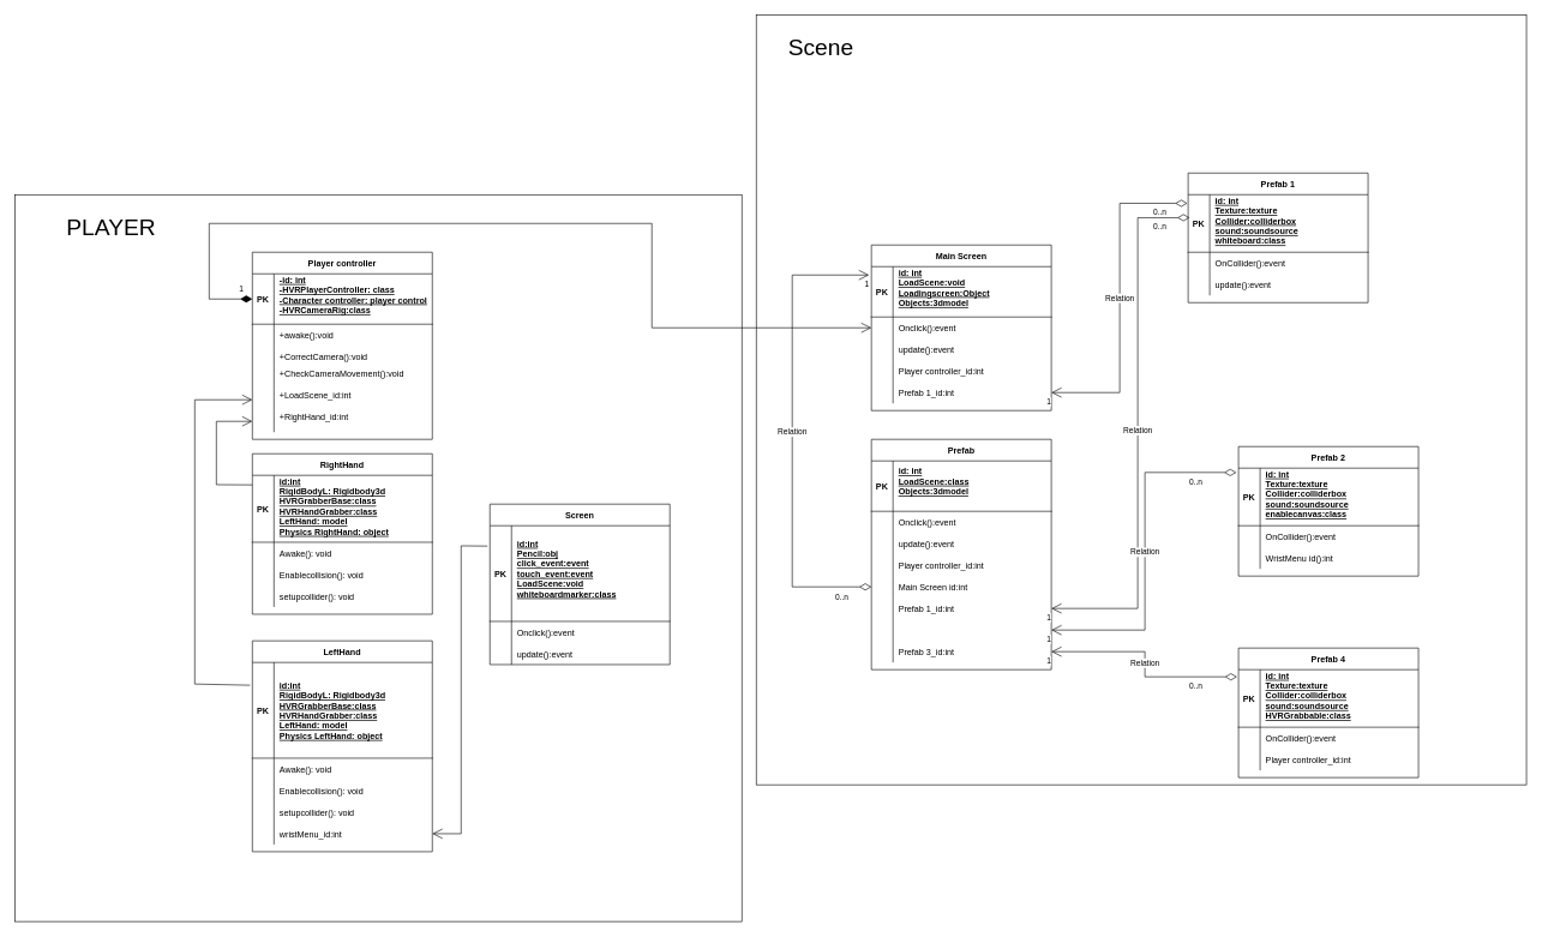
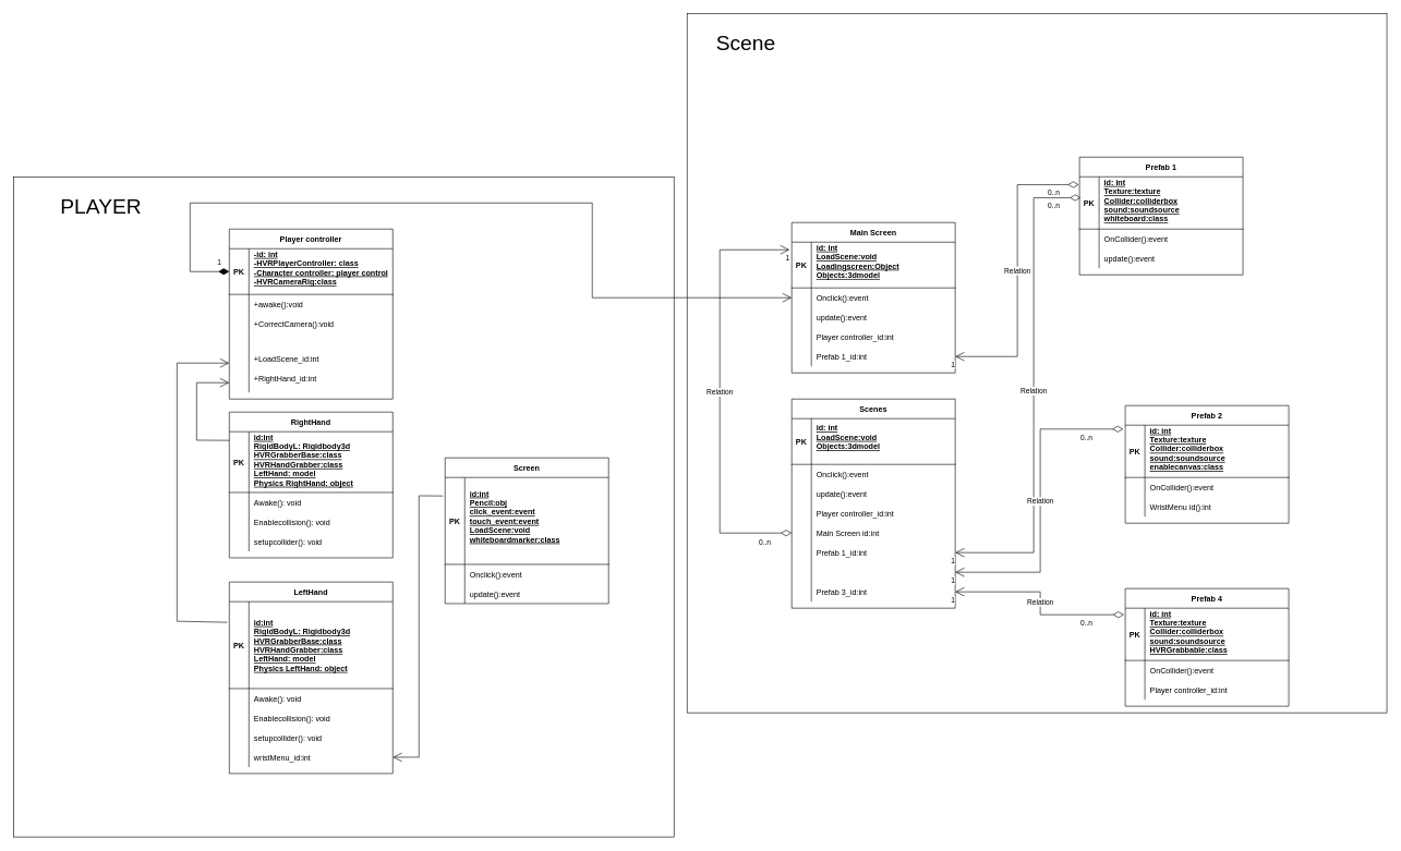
- <mxCell id="16" value="+CheckCameraMovement():void&#10;&#10;" style="shape=partialRectangle;overflow=hidden;connectable=0;fillColor=none;top=0;left=0;bottom=0;right=0;align=left;spacingLeft=6;" vertex="1" parent="14"><mxGeometry x="30" width="220" height="30" as="geometry"><mxRectangle width="220" height="30" as="alternateBounds" /></mxGeometry></mxCell>
- <mxCell id="99" value="Prefab" style="shape=table;startSize=30;container=1;collapsible=1;childLayout=tableLayout;fixedRows=1;rowLines=0;fontStyle=1;align=center;resizeLast=1;" vertex="1" parent="1"><mxGeometry x="1210" y="610" width="250" height="320" as="geometry" /></mxCell>
+ <mxCell id="99" value="Scenes" style="shape=table;startSize=30;container=1;collapsible=1;childLayout=tableLayout;fixedRows=1;rowLines=0;fontStyle=1;align=center;resizeLast=1;" vertex="1" parent="1"><mxGeometry x="1210" y="610" width="250" height="320" as="geometry" /></mxCell>
- <mxCell id="102" value="id: int&#10;LoadScene:class&#10;Objects:3dmodel&#10;" style="shape=partialRectangle;overflow=hidden;connectable=0;fillColor=none;top=0;left=0;bottom=0;right=0;align=left;spacingLeft=6;fontStyle=5;" vertex="1" parent="100"><mxGeometry x="30" width="220" height="70" as="geometry"><mxRectangle width="220" height="70" as="alternateBounds" /></mxGeometry></mxCell>
+ <mxCell id="102" value="id: int&#10;LoadScene:void&#10;Objects:3dmodel&#10;" style="shape=partialRectangle;overflow=hidden;connectable=0;fillColor=none;top=0;left=0;bottom=0;right=0;align=left;spacingLeft=6;fontStyle=5;" vertex="1" parent="100"><mxGeometry x="30" width="220" height="70" as="geometry"><mxRectangle width="220" height="70" as="alternateBounds" /></mxGeometry></mxCell>
